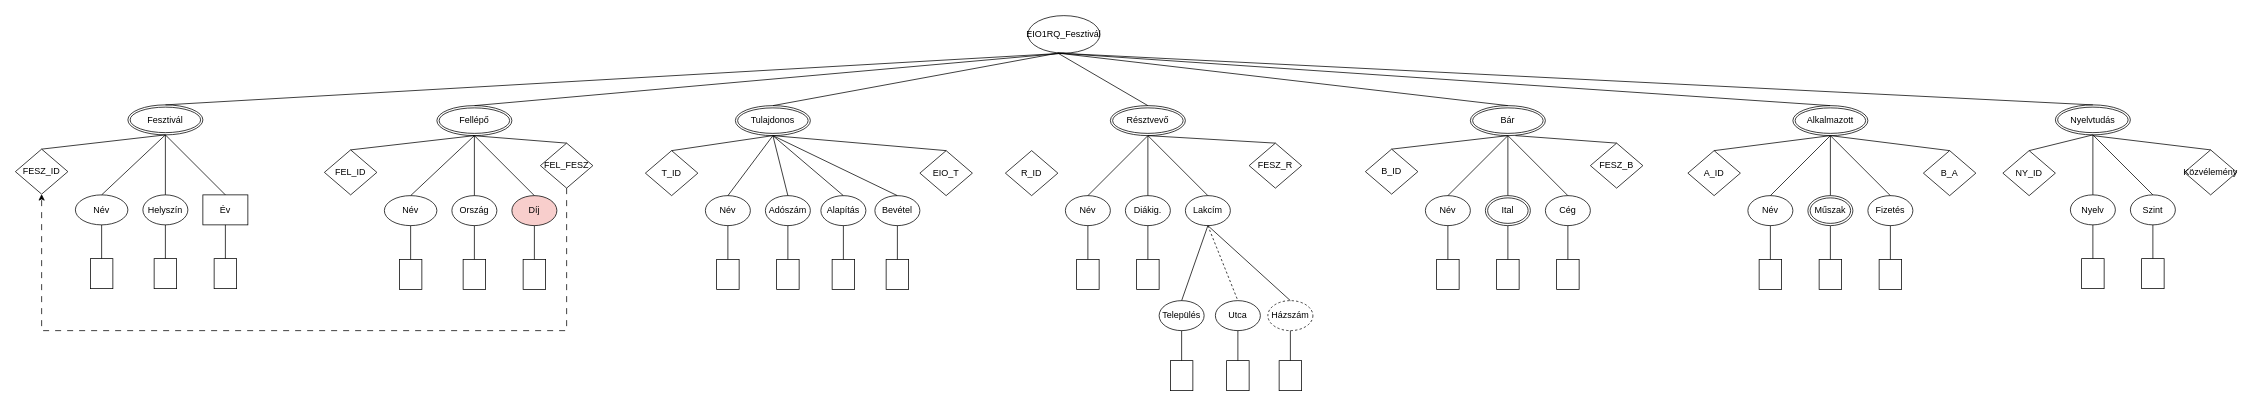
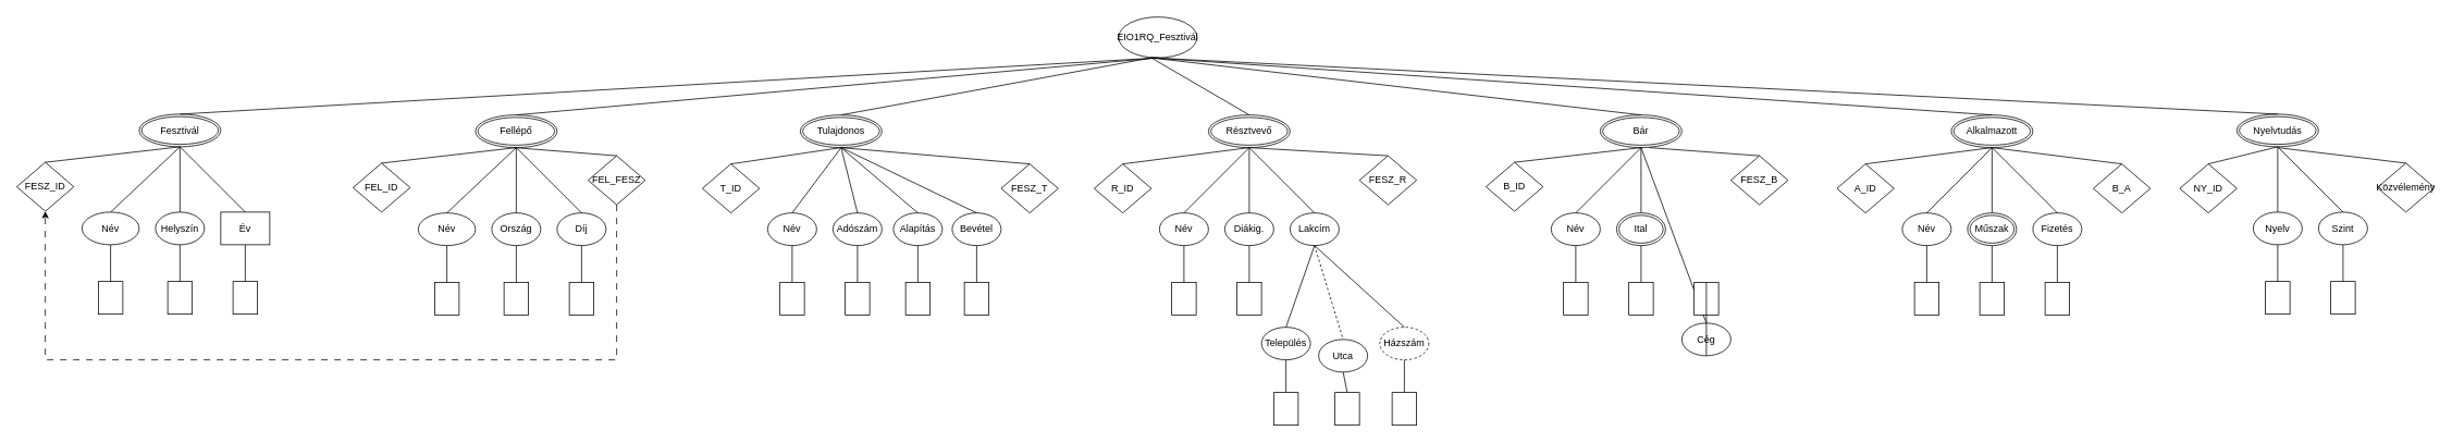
+ <mxCell id="45" value="" style="endArrow=none;html=1;rounded=0;exitX=0.5;exitY=0;exitDx=0;exitDy=0;entryX=0.5;entryY=1;entryDx=0;entryDy=0;" edge="1" parent="1" source="41" target="5"><mxGeometry relative="1" as="geometry"><mxPoint x="1420" y="220" as="sourcePoint" /><mxPoint x="1580" y="220" as="targetPoint" /></mxGeometry></mxCell>
- <mxCell id="112" value="EIO_T" style="shape=rhombus;perimeter=rhombusPerimeter;whiteSpace=wrap;html=1;align=center;" vertex="1" parent="1"><mxGeometry x="1226" y="200" width="70" height="60" as="geometry" /></mxCell>
+ <mxCell id="112" value="FESZ_T" style="shape=rhombus;perimeter=rhombusPerimeter;whiteSpace=wrap;html=1;align=center;" vertex="1" parent="1"><mxGeometry x="1226" y="200" width="70" height="60" as="geometry" /></mxCell>
- <mxCell id="6" value="Díj" style="ellipse;whiteSpace=wrap;html=1;align=center;fillColor=#f8cecc;" vertex="1" parent="1"><mxGeometry x="682" y="260" width="60" height="40" as="geometry" /></mxCell>
+ <mxCell id="6" value="Díj" style="ellipse;whiteSpace=wrap;html=1;align=center;" vertex="1" parent="1"><mxGeometry x="682" y="260" width="60" height="40" as="geometry" /></mxCell>
- <mxCell id="51" value="Cég" style="ellipse;whiteSpace=wrap;html=1;align=center;" vertex="1" parent="1"><mxGeometry x="2060" y="260" width="60" height="40" as="geometry" /></mxCell>
+ <mxCell id="51" value="Cég" style="ellipse;whiteSpace=wrap;html=1;align=center;" vertex="1" parent="1"><mxGeometry x="2060" y="395" width="60" height="40" as="geometry" /></mxCell>
- <mxCell id="65" value="Utca" style="ellipse;whiteSpace=wrap;html=1;align=center;" vertex="1" parent="1"><mxGeometry x="1620" y="400" width="60" height="40" as="geometry" /></mxCell>
+ <mxCell id="65" value="Utca" style="ellipse;whiteSpace=wrap;html=1;align=center;" vertex="1" parent="1"><mxGeometry x="1615" y="415" width="60" height="40" as="geometry" /></mxCell>
